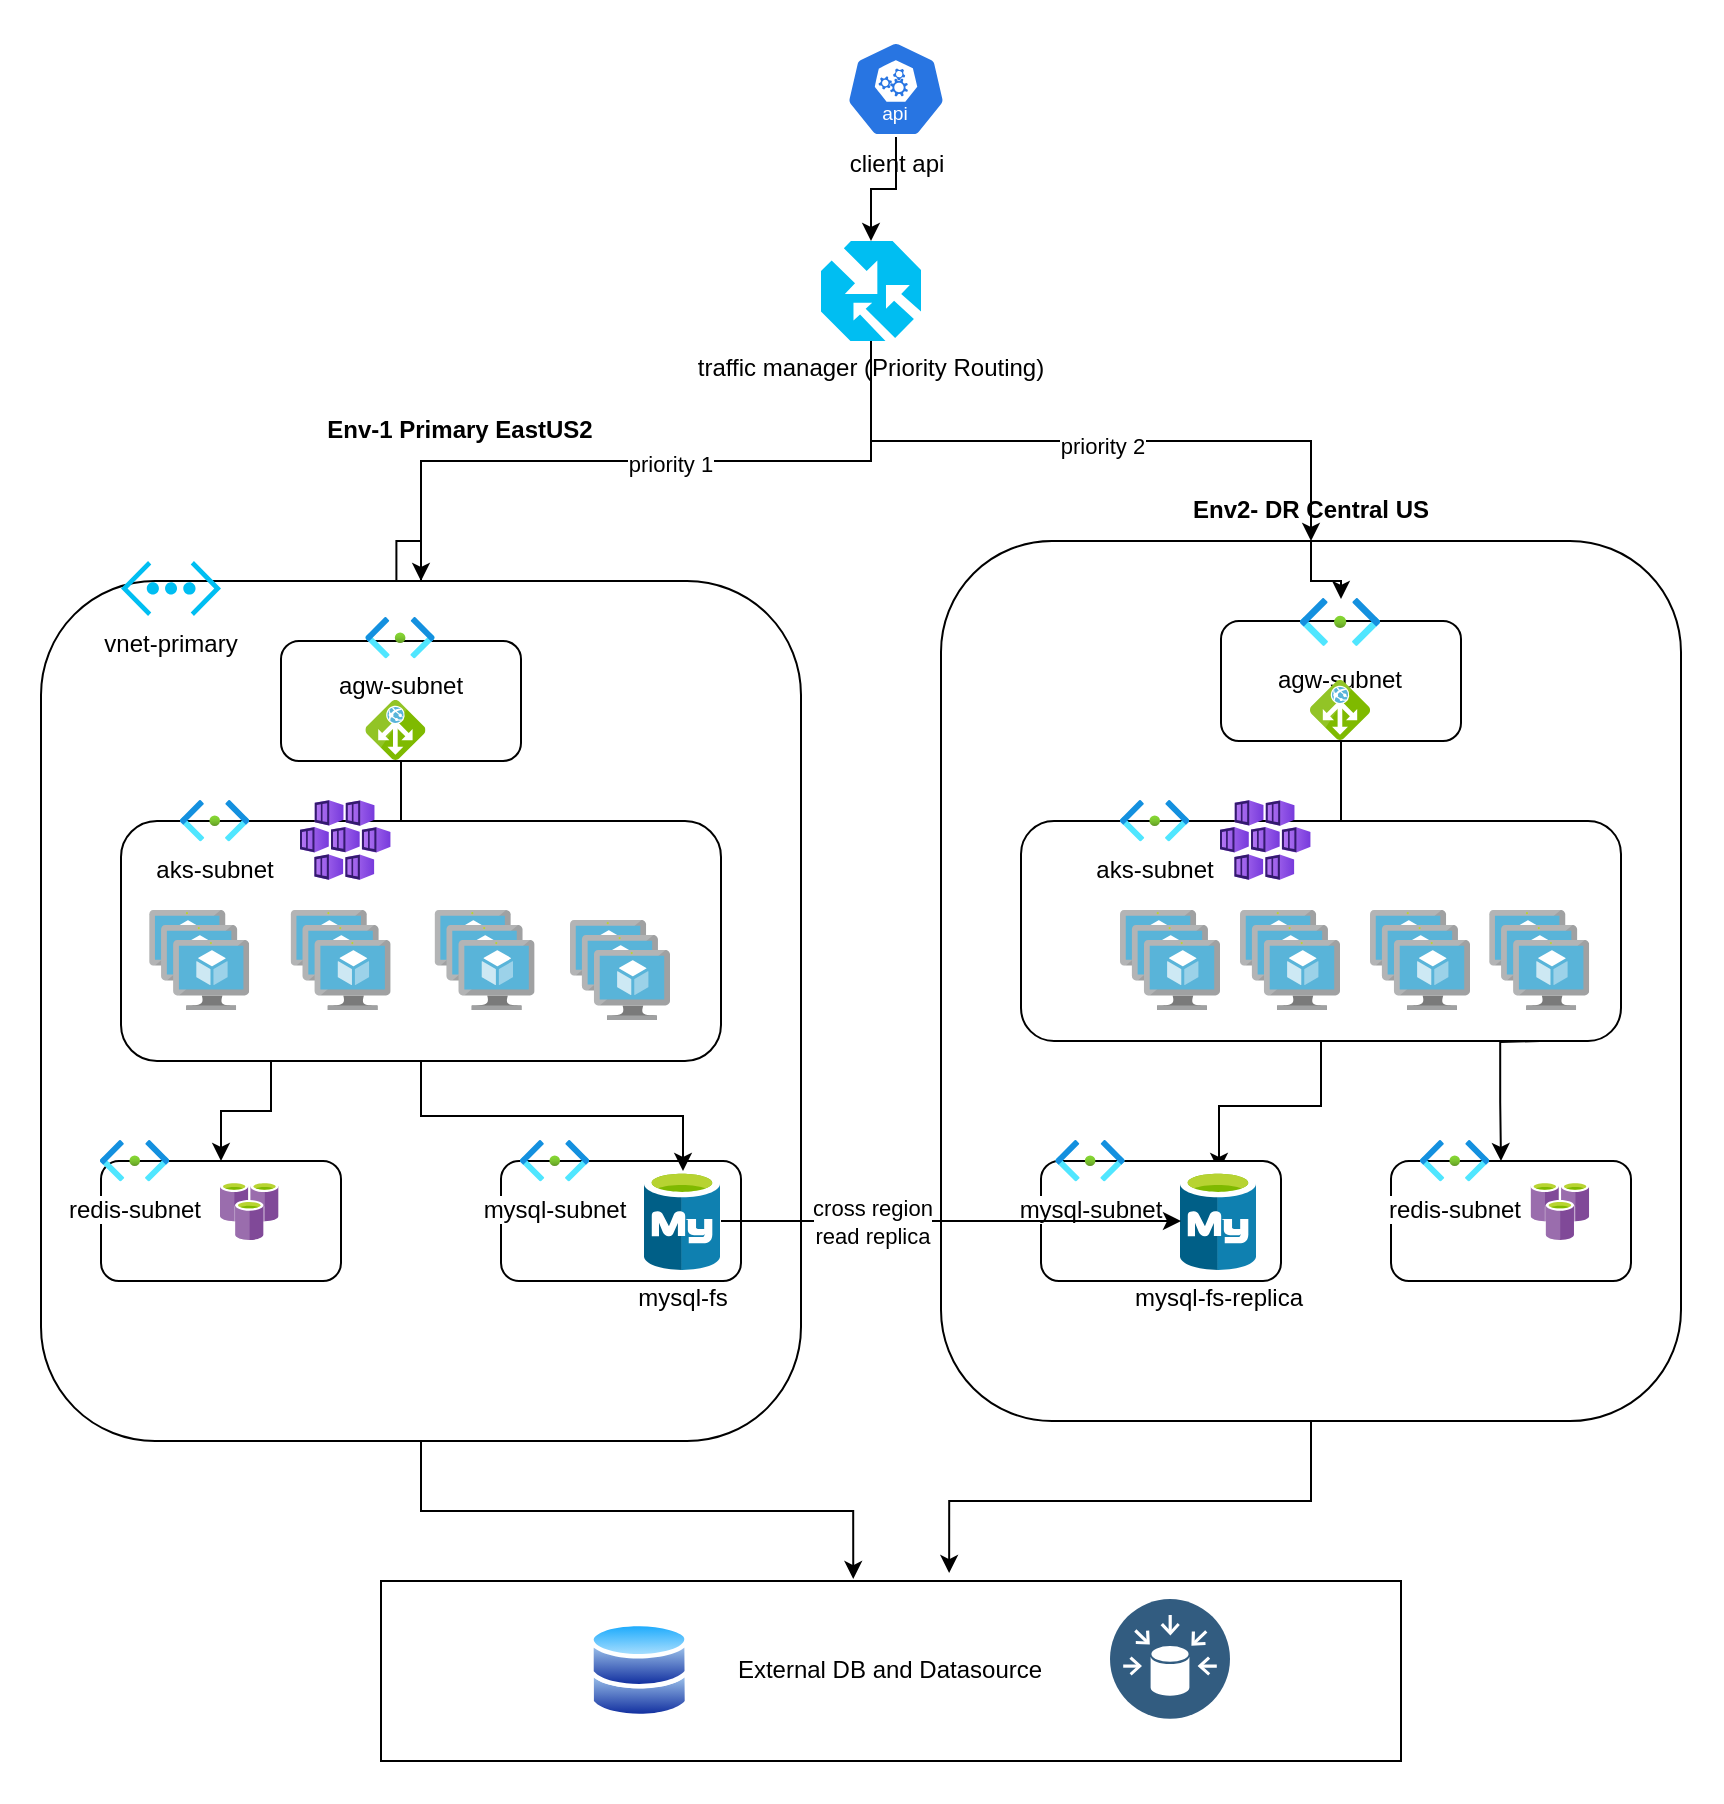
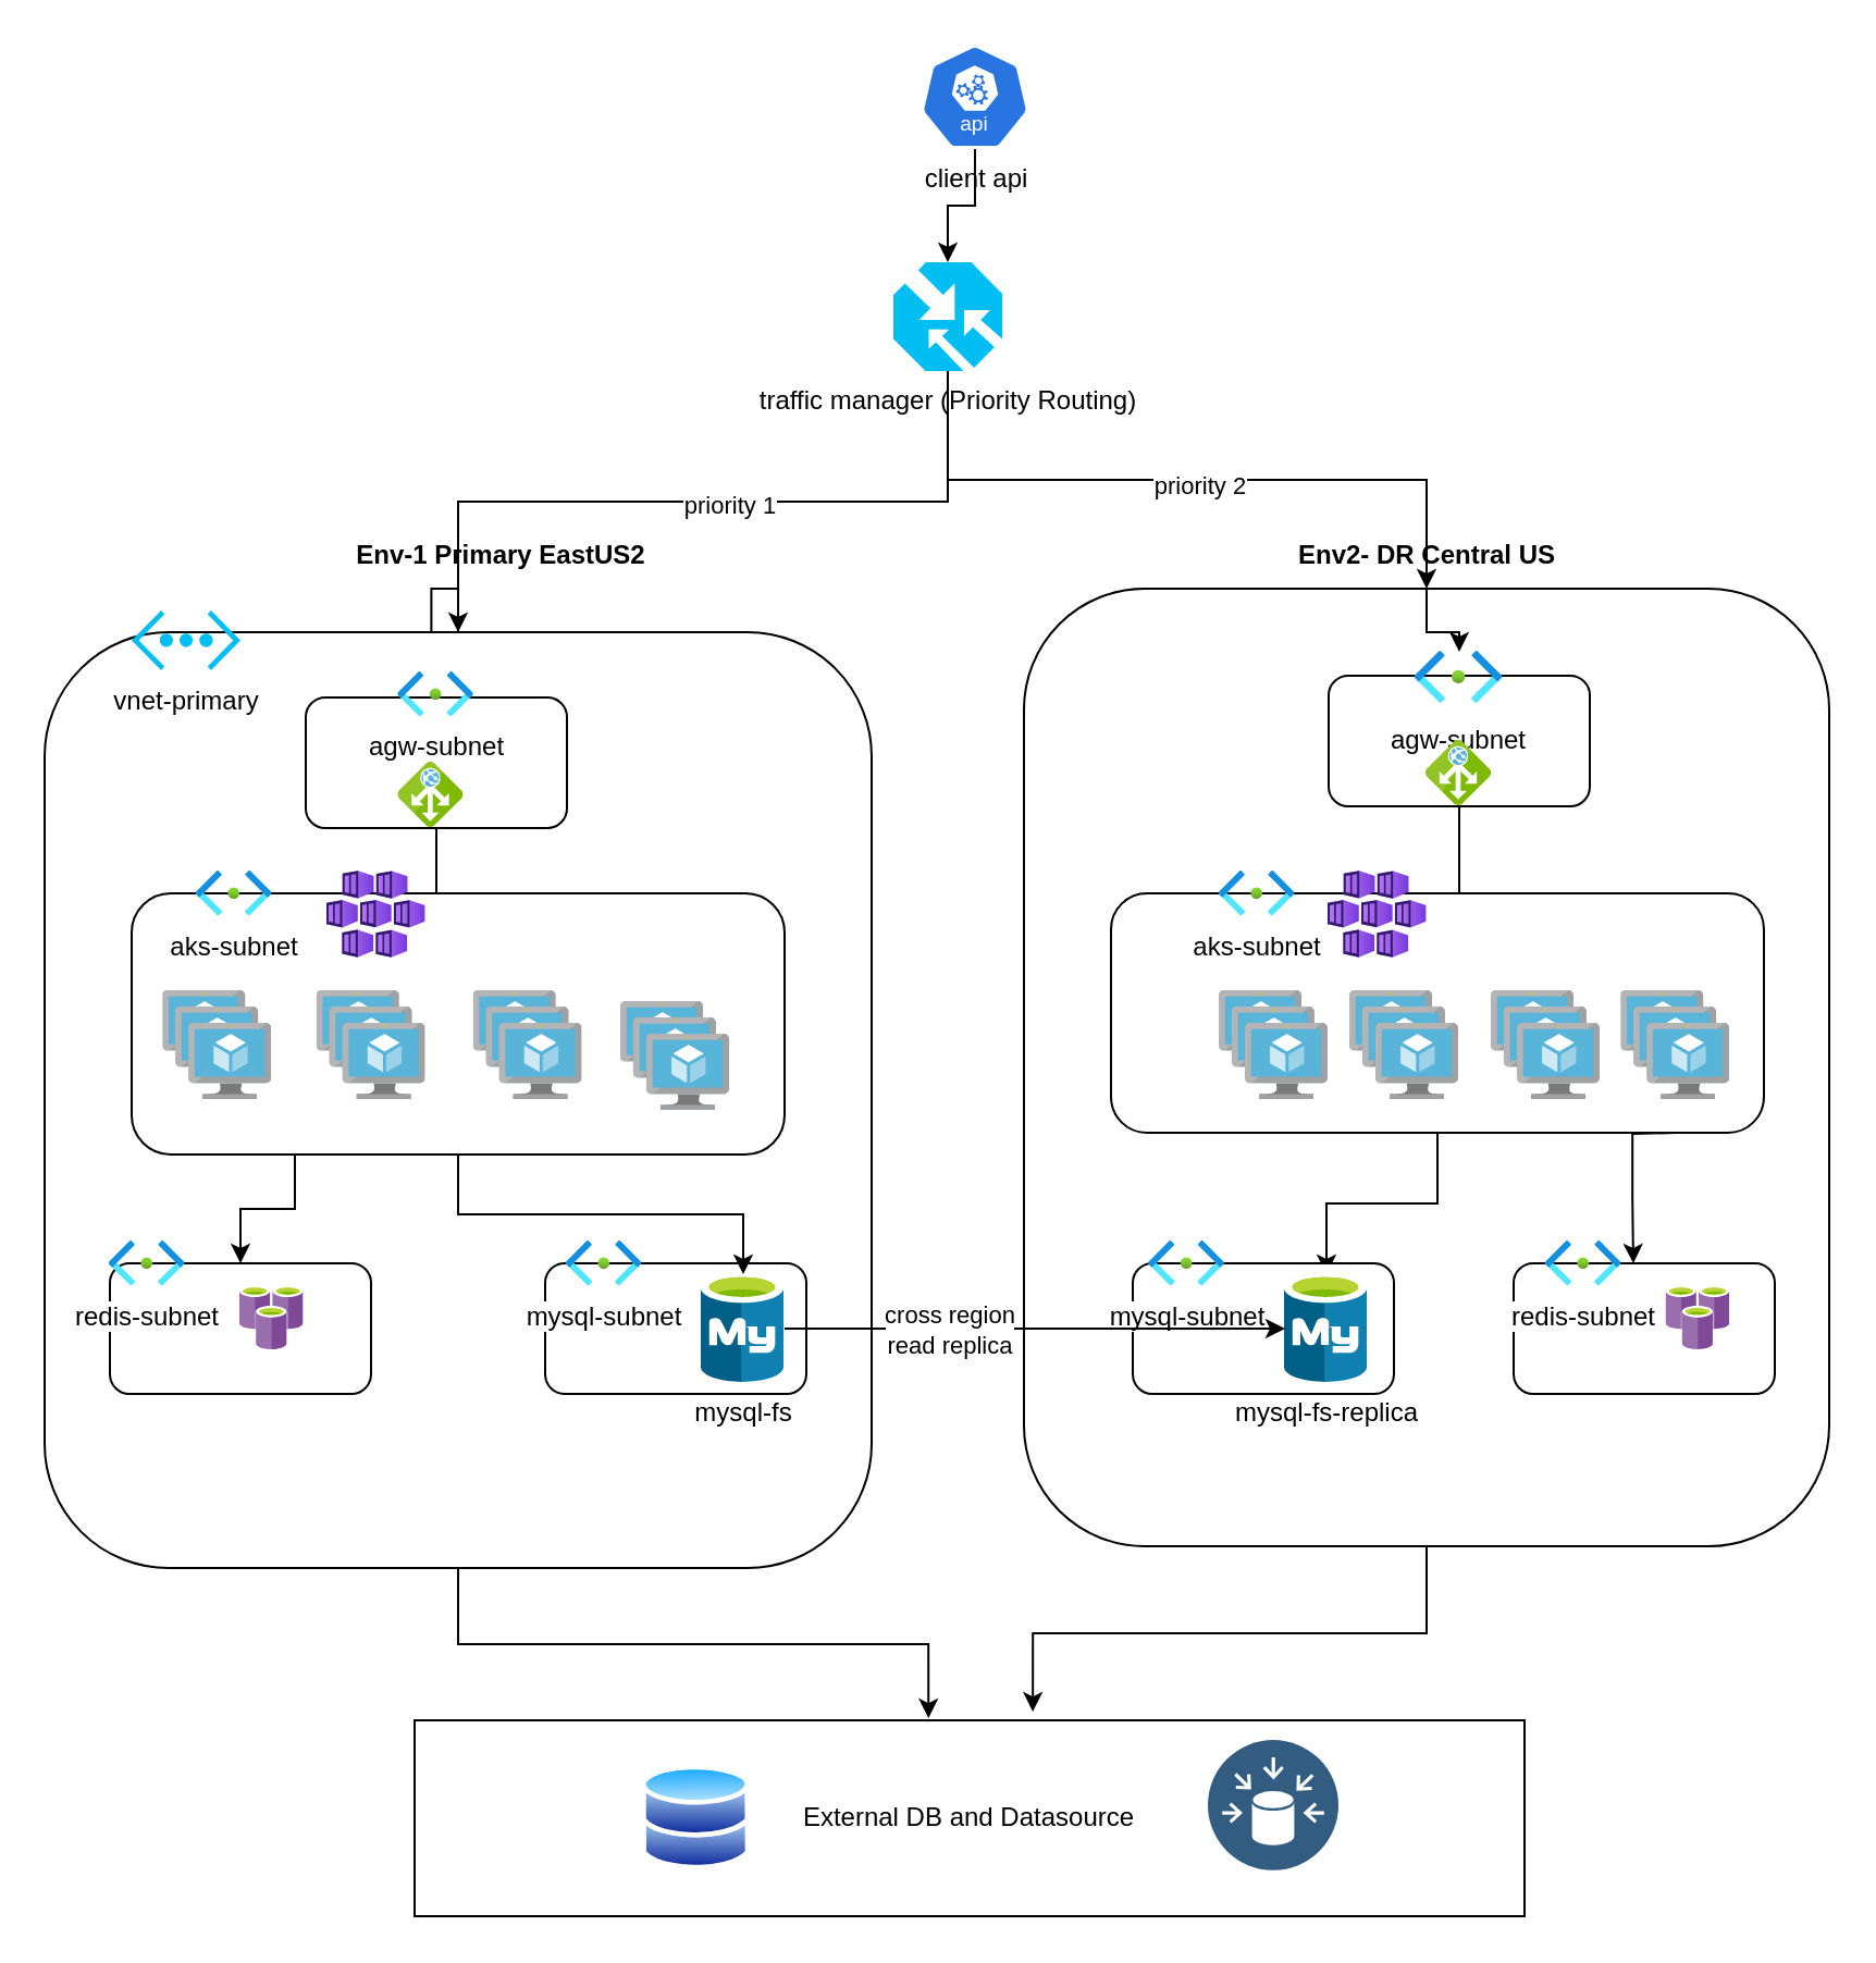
- <mxCell id="13" value="&lt;b&gt;Env-1 Primary EastUS2&lt;/b&gt;" style="text;html=1;align=center;verticalAlign=middle;whiteSpace=wrap;rounded=0;" vertex="1" parent="1"><mxGeometry x="150" y="190" width="160" height="50" as="geometry" /></mxCell>
+ <mxCell id="13" value="&lt;b&gt;Env-1 Primary EastUS2&lt;/b&gt;" style="text;html=1;align=center;verticalAlign=middle;whiteSpace=wrap;rounded=0;" vertex="1" parent="1"><mxGeometry x="150" y="230" width="160" height="50" as="geometry" /></mxCell>
